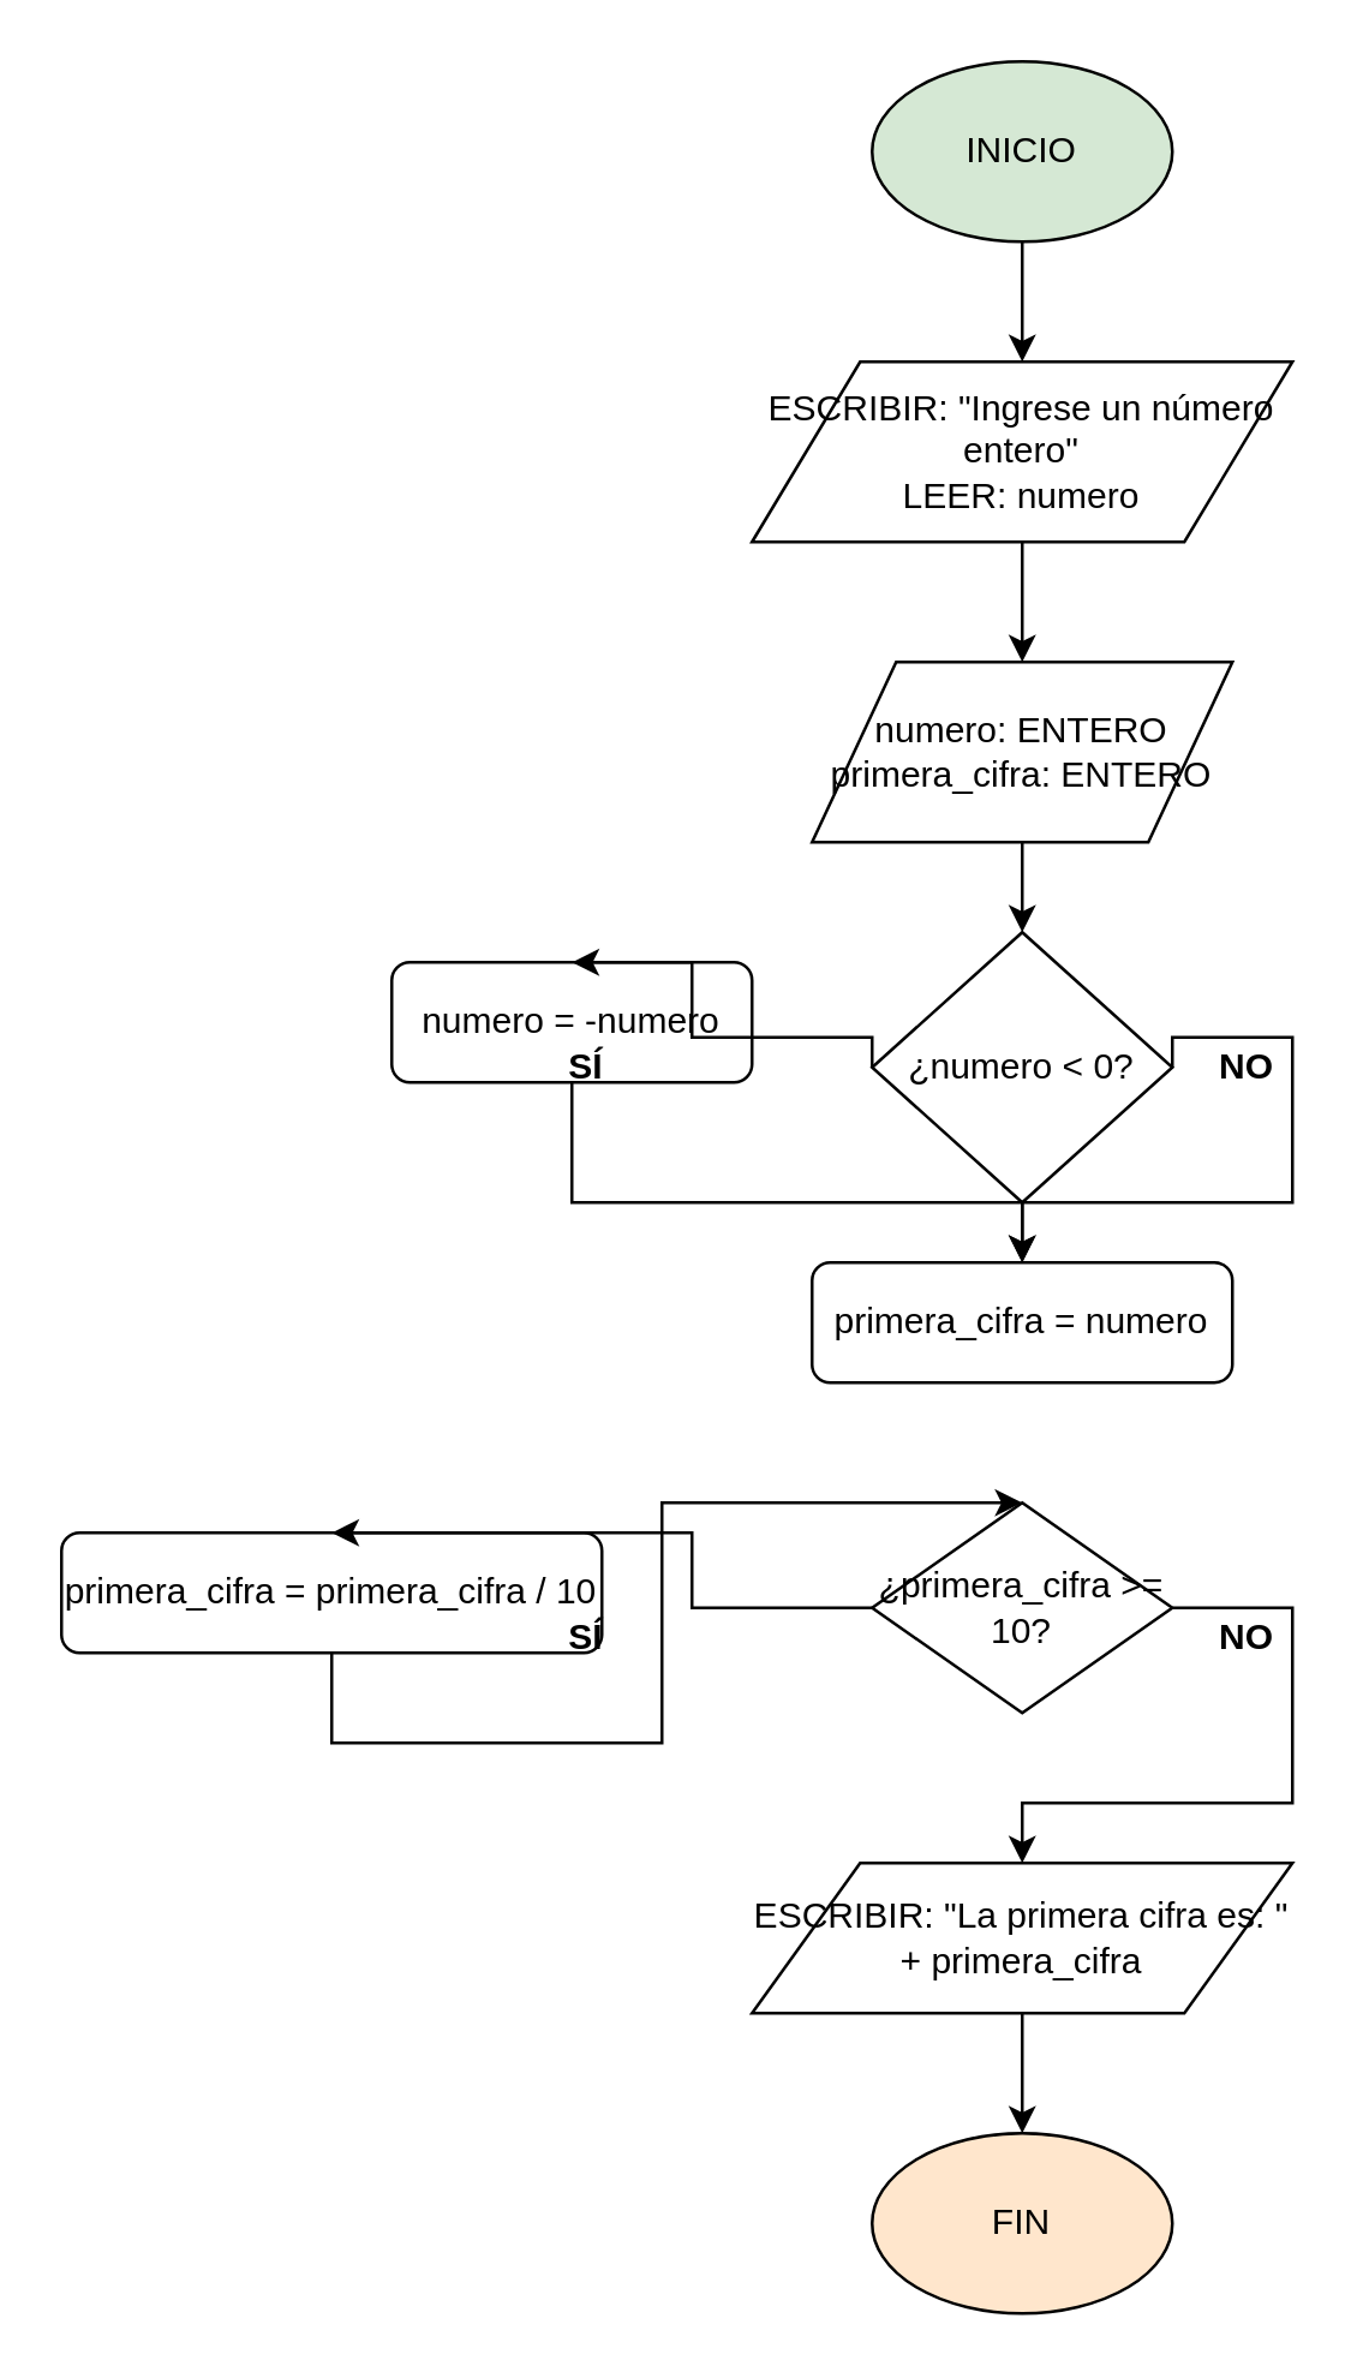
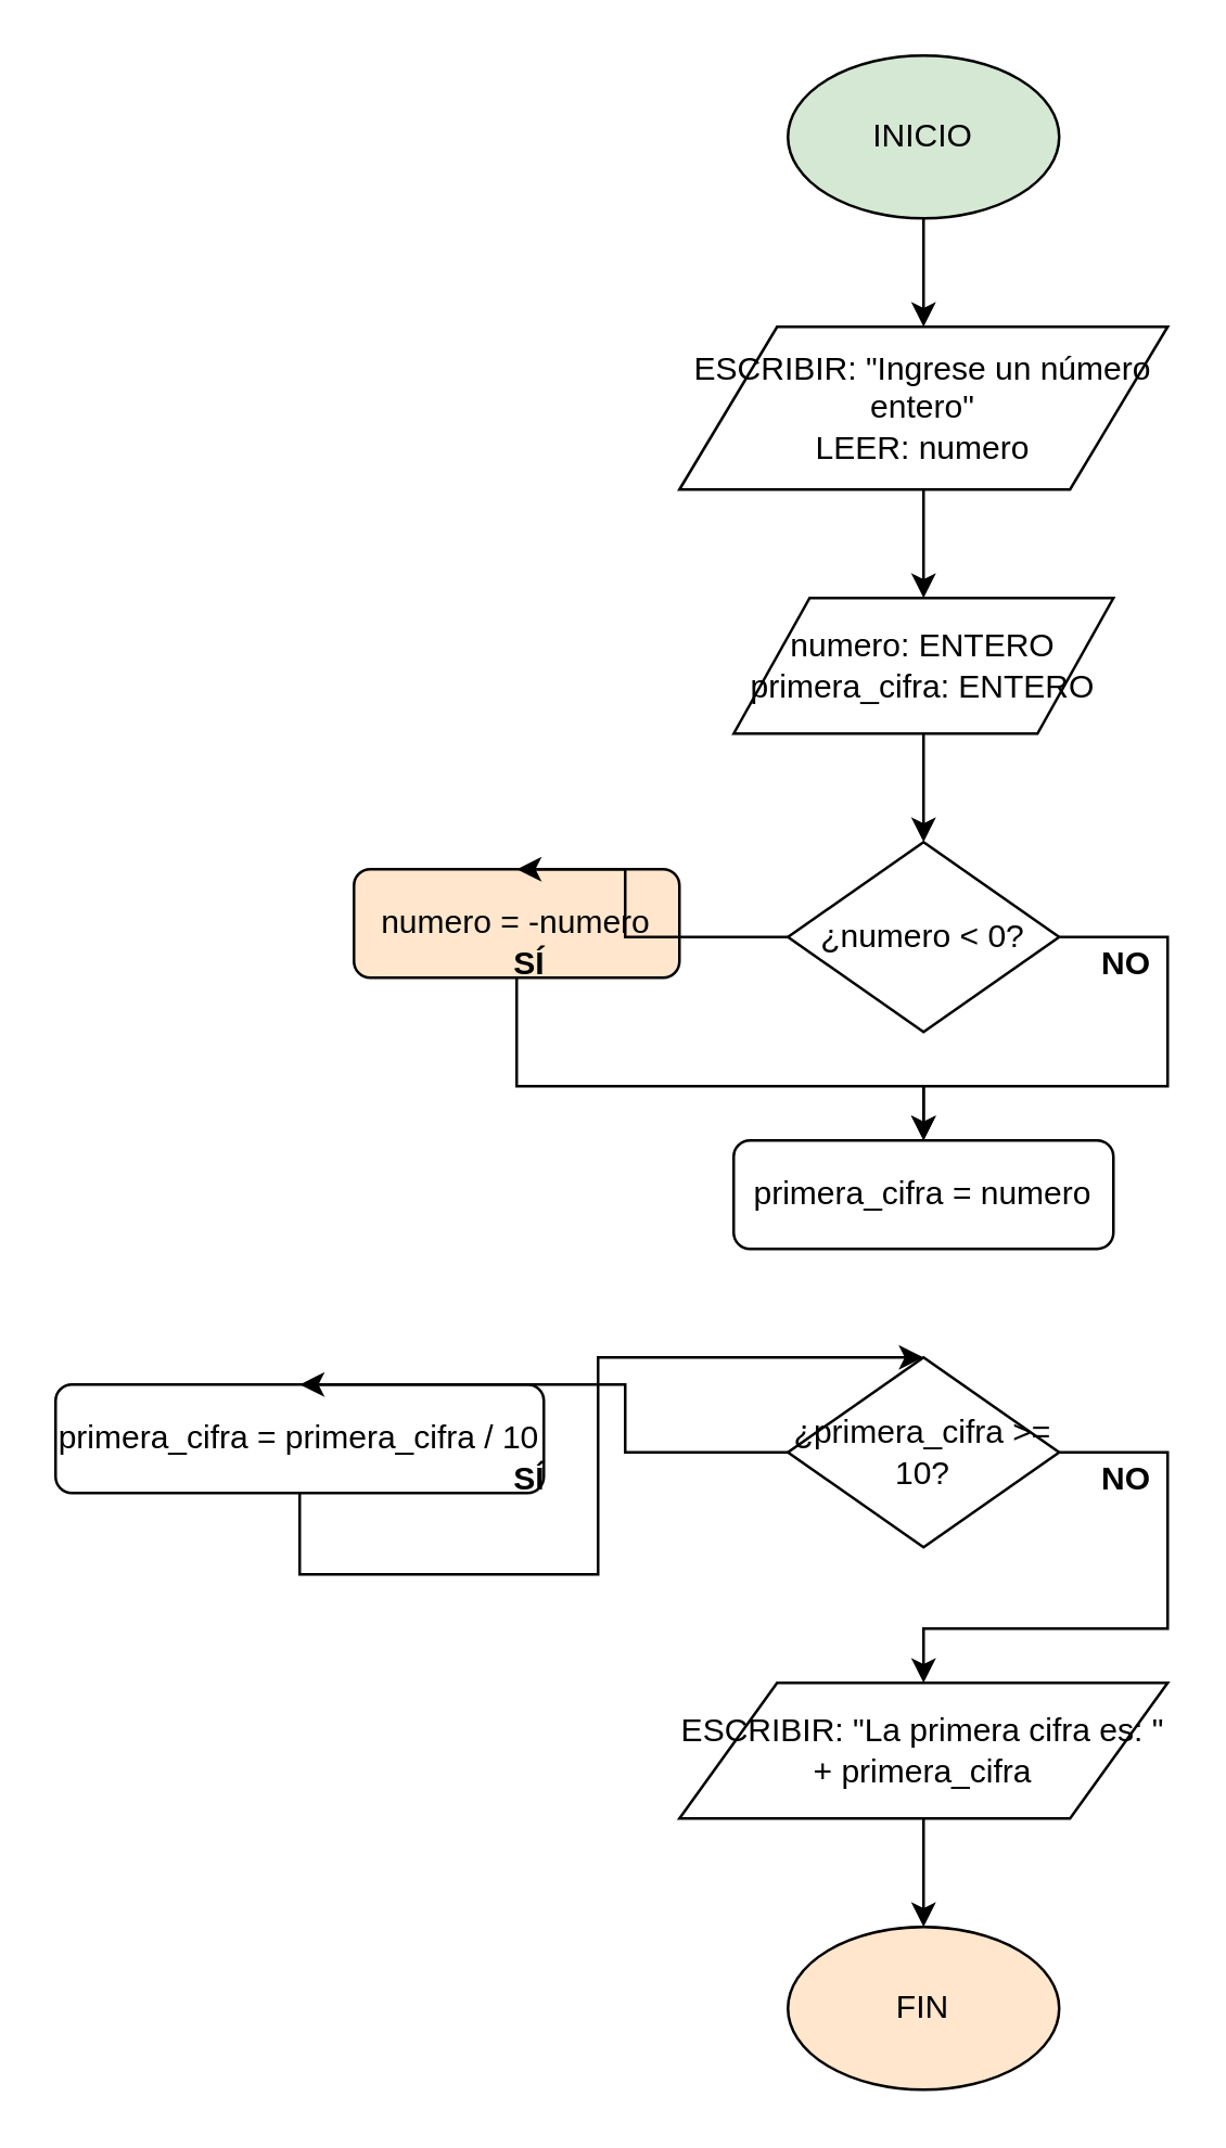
- <mxCell id="4" value="numero: ENTERO&lt;br&gt;primera_cifra: ENTERO" style="shape=parallelogram;whiteSpace=wrap;html=1;" parent="1" vertex="1"><mxGeometry x="270" y="220" width="140" height="60" as="geometry" /></mxCell>
+ <mxCell id="4" value="numero: ENTERO&lt;br&gt;primera_cifra: ENTERO" style="shape=parallelogram;whiteSpace=wrap;html=1;" parent="1" vertex="1"><mxGeometry x="270" y="220" width="140" height="50" as="geometry" /></mxCell>
- <mxCell id="6" value="numero = -numero" style="rounded=1;whiteSpace=wrap;html=1;" parent="1" vertex="1"><mxGeometry x="130" y="320" width="120" height="40" as="geometry" /></mxCell>
+ <mxCell id="6" value="numero = -numero" style="rounded=1;whiteSpace=wrap;html=1;fillColor=#ffe6cc;" parent="1" vertex="1"><mxGeometry x="130" y="320" width="120" height="40" as="geometry" /></mxCell>
- <mxCell id="5" value="¿numero &lt; 0?" style="shape=rhombus;whiteSpace=wrap;html=1;" parent="1" vertex="1"><mxGeometry x="290" y="310" width="100" height="90" as="geometry" /></mxCell>
+ <mxCell id="5" value="¿numero &lt; 0?" style="shape=rhombus;whiteSpace=wrap;html=1;" parent="1" vertex="1"><mxGeometry x="290" y="310" width="100" height="70" as="geometry" /></mxCell>
